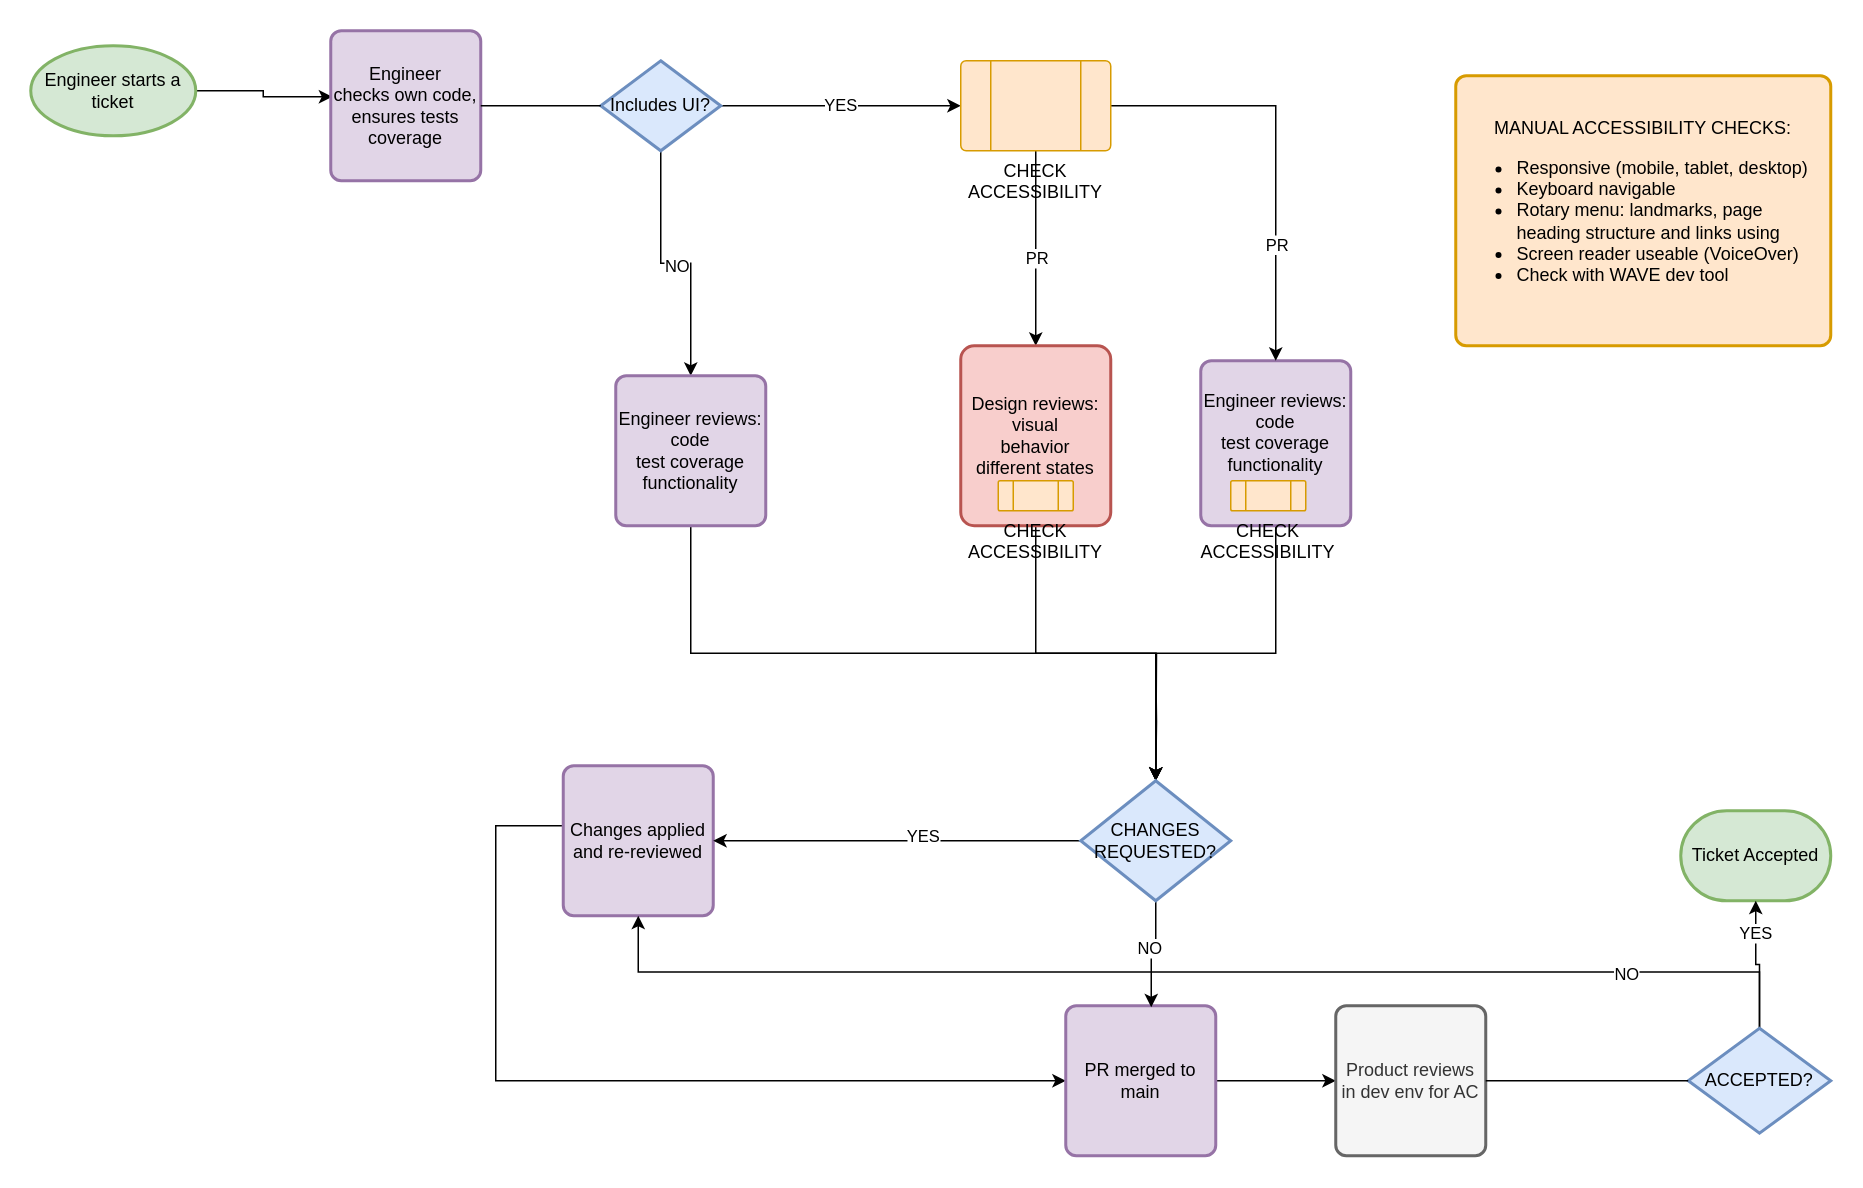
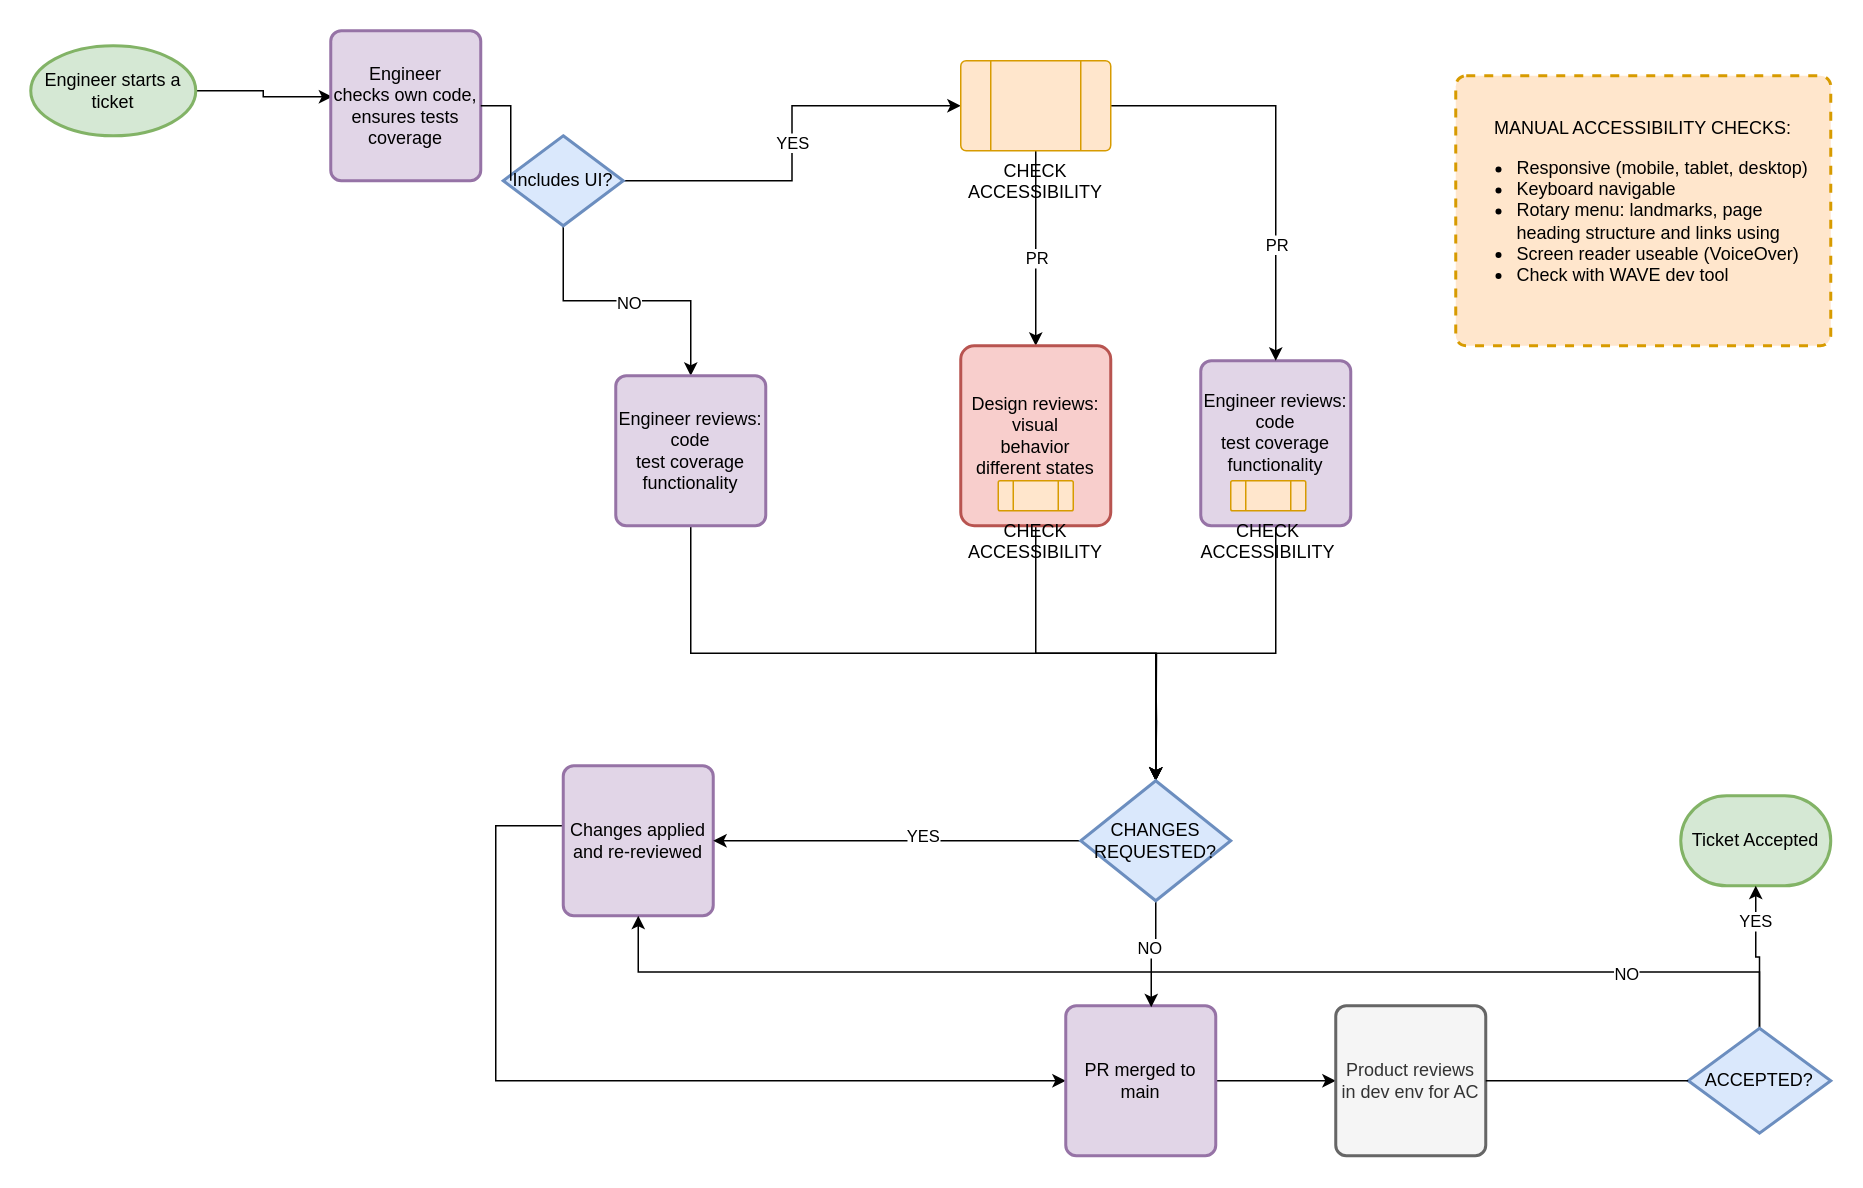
- <mxCell id="9" value="Includes UI?" style="strokeWidth=2;html=1;shape=mxgraph.flowchart.decision;whiteSpace=wrap;fillColor=#dae8fc;strokeColor=#6c8ebf;" parent="1" vertex="1"><mxGeometry x="400" y="40" width="80" height="60" as="geometry" /></mxCell>
+ <mxCell id="9" value="Includes UI?" style="strokeWidth=2;html=1;shape=mxgraph.flowchart.decision;whiteSpace=wrap;fillColor=#dae8fc;strokeColor=#6c8ebf;" parent="1" vertex="1"><mxGeometry x="335" y="90" width="80" height="60" as="geometry" /></mxCell>
- <mxCell id="5" value="MANUAL ACCESSIBILITY CHECKS:&lt;br&gt;&lt;div style=&quot;text-align: left&quot;&gt;&lt;ul&gt;&lt;li&gt;&lt;span&gt;Responsive (mobile, tablet, desktop)&lt;/span&gt;&lt;/li&gt;&lt;li&gt;&lt;span&gt;Keyboard navigable&lt;/span&gt;&lt;/li&gt;&lt;li&gt;&lt;span&gt;Rotary menu: landmarks, page heading structure and links using&lt;/span&gt;&lt;/li&gt;&lt;li&gt;&lt;span&gt;Screen reader useable (VoiceOver)&lt;/span&gt;&lt;/li&gt;&lt;li&gt;Check with WAVE dev tool&lt;/li&gt;&lt;/ul&gt;&lt;/div&gt;" style="rounded=1;whiteSpace=wrap;html=1;absoluteArcSize=1;arcSize=14;strokeWidth=2;fillColor=#ffe6cc;strokeColor=#d79b00;perimeterSpacing=0;glass=0;" parent="1" vertex="1"><mxGeometry x="970" y="50" width="250" height="180" as="geometry" /></mxCell>
+ <mxCell id="5" value="MANUAL ACCESSIBILITY CHECKS:&lt;br&gt;&lt;div style=&quot;text-align: left&quot;&gt;&lt;ul&gt;&lt;li&gt;&lt;span&gt;Responsive (mobile, tablet, desktop)&lt;/span&gt;&lt;/li&gt;&lt;li&gt;&lt;span&gt;Keyboard navigable&lt;/span&gt;&lt;/li&gt;&lt;li&gt;&lt;span&gt;Rotary menu: landmarks, page heading structure and links using&lt;/span&gt;&lt;/li&gt;&lt;li&gt;&lt;span&gt;Screen reader useable (VoiceOver)&lt;/span&gt;&lt;/li&gt;&lt;li&gt;Check with WAVE dev tool&lt;/li&gt;&lt;/ul&gt;&lt;/div&gt;" style="rounded=1;whiteSpace=wrap;html=1;absoluteArcSize=1;arcSize=14;strokeWidth=2;fillColor=#ffe6cc;strokeColor=#d79b00;perimeterSpacing=0;glass=0;dashed=1;" parent="1" vertex="1"><mxGeometry x="970" y="50" width="250" height="180" as="geometry" /></mxCell>
- <mxCell id="22" value="Ticket Accepted" style="strokeWidth=2;html=1;shape=mxgraph.flowchart.terminator;whiteSpace=wrap;fillColor=#d5e8d4;strokeColor=#82b366;" parent="1" vertex="1"><mxGeometry x="1120" y="540" width="100" height="60" as="geometry" /></mxCell>
+ <mxCell id="22" value="Ticket Accepted" style="strokeWidth=2;html=1;shape=mxgraph.flowchart.terminator;whiteSpace=wrap;fillColor=#d5e8d4;strokeColor=#82b366;" parent="1" vertex="1"><mxGeometry x="1120" y="530" width="100" height="60" as="geometry" /></mxCell>
